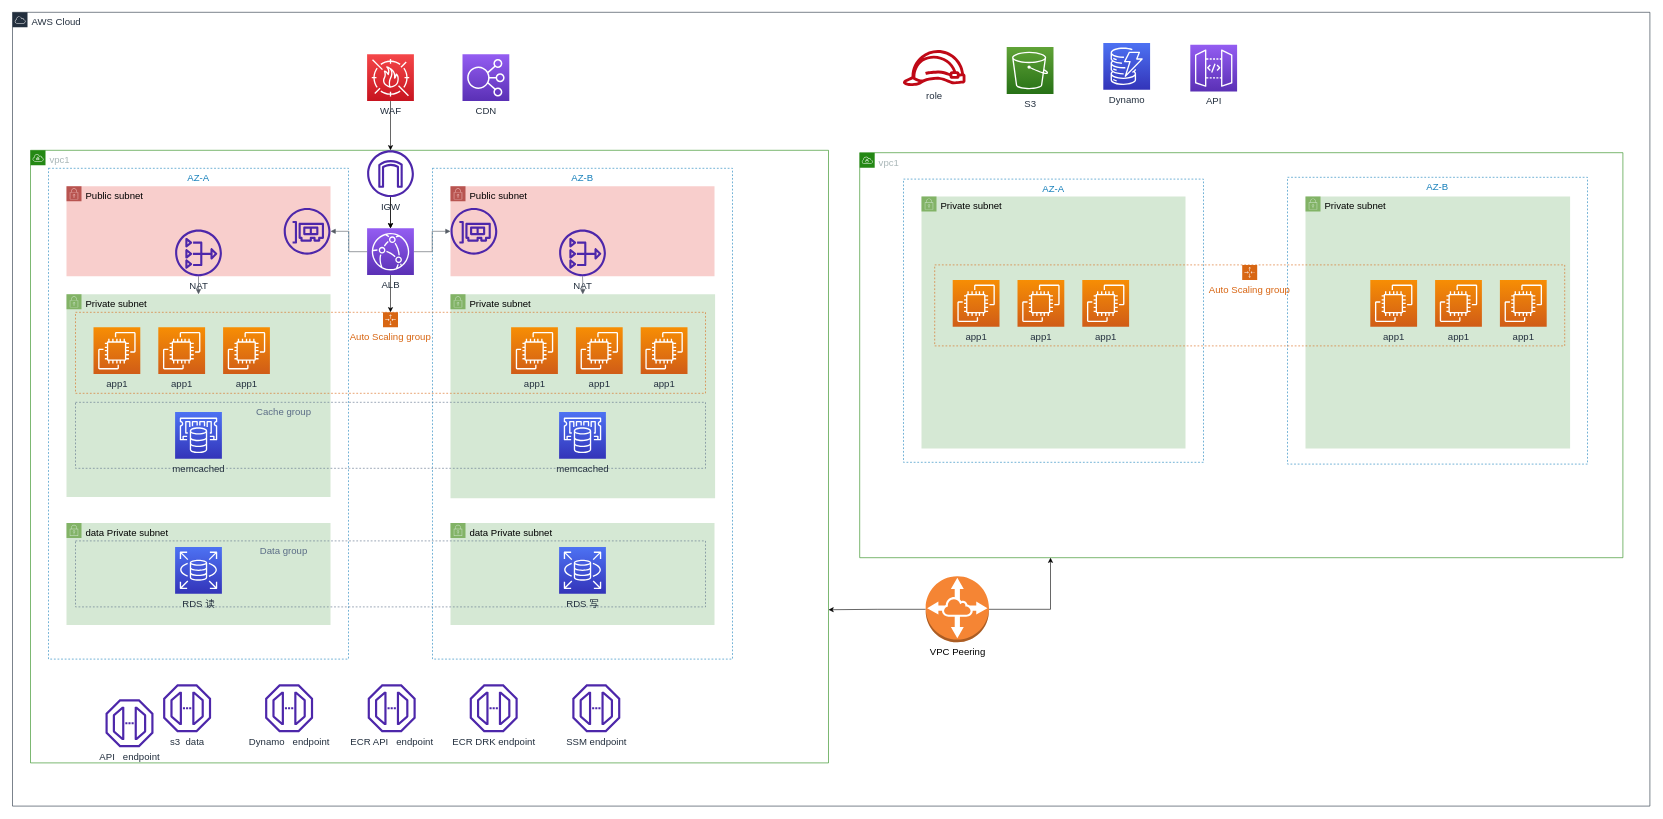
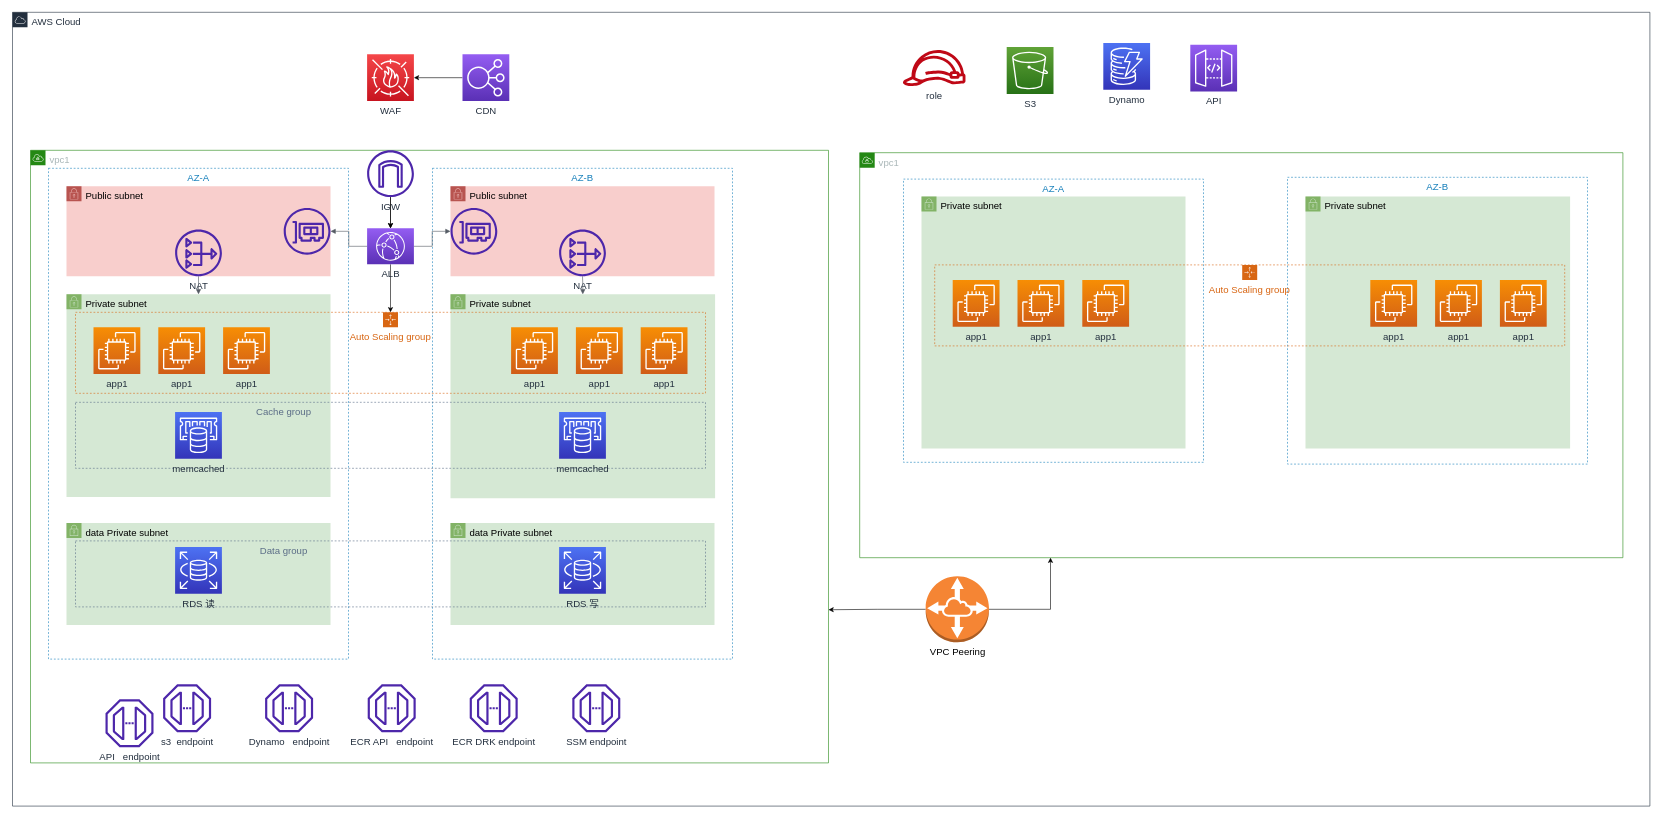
+ <mxCell id="44" style="edgeStyle=orthogonalEdgeStyle;rounded=0;orthogonalLoop=1;jettySize=auto;html=1;exitX=0;exitY=0.5;exitDx=0;exitDy=0;exitPerimeter=0;fontSize=16;" parent="2" source="45" target="43" edge="1"><mxGeometry relative="1" as="geometry" /></mxCell>
- <mxCell id="42" style="edgeStyle=orthogonalEdgeStyle;rounded=0;orthogonalLoop=1;jettySize=auto;html=1;exitX=0.5;exitY=1;exitDx=0;exitDy=0;exitPerimeter=0;fontSize=16;" parent="2" source="43" target="8" edge="1"><mxGeometry relative="1" as="geometry" /></mxCell>
- <mxCell id="16" value="ALB" style="sketch=0;points=[[0,0,0],[0.25,0,0],[0.5,0,0],[0.75,0,0],[1,0,0],[0,1,0],[0.25,1,0],[0.5,1,0],[0.75,1,0],[1,1,0],[0,0.25,0],[0,0.5,0],[0,0.75,0],[1,0.25,0],[1,0.5,0],[1,0.75,0]];outlineConnect=0;fontColor=#232F3E;gradientColor=#945DF2;gradientDirection=north;fillColor=#5A30B5;strokeColor=#ffffff;dashed=0;verticalLabelPosition=bottom;verticalAlign=top;align=center;html=1;fontSize=16;fontStyle=0;aspect=fixed;shape=mxgraph.aws4.resourceIcon;resIcon=mxgraph.aws4.cloudfront;" parent="3" vertex="1"><mxGeometry x="561" y="130" width="78" height="78" as="geometry" /></mxCell>
+ <mxCell id="16" value="ALB" style="sketch=0;points=[[0,0,0],[0.25,0,0],[0.5,0,0],[0.75,0,0],[1,0,0],[0,1,0],[0.25,1,0],[0.5,1,0],[0.75,1,0],[1,1,0],[0,0.25,0],[0,0.5,0],[0,0.75,0],[1,0.25,0],[1,0.5,0],[1,0.75,0]];outlineConnect=0;fontColor=#232F3E;gradientColor=#945DF2;gradientDirection=north;fillColor=#5A30B5;strokeColor=#ffffff;dashed=0;verticalLabelPosition=bottom;verticalAlign=top;align=center;html=1;fontSize=16;fontStyle=0;aspect=fixed;shape=mxgraph.aws4.resourceIcon;resIcon=mxgraph.aws4.cloudfront;" parent="3" vertex="1"><mxGeometry x="561" y="130" width="78" height="60" as="geometry" /></mxCell>
- <mxCell id="65" value="s3&amp;nbsp; data" style="sketch=0;outlineConnect=0;fontColor=#232F3E;gradientColor=none;fillColor=#4D27AA;strokeColor=none;dashed=0;verticalLabelPosition=bottom;verticalAlign=top;align=center;html=1;fontSize=16;fontStyle=0;aspect=fixed;pointerEvents=1;shape=mxgraph.aws4.endpoint;" vertex="1" parent="1"><mxGeometry x="271" y="1140" width="80" height="80" as="geometry" /></mxCell>
+ <mxCell id="65" value="s3&amp;nbsp; endpoint" style="sketch=0;outlineConnect=0;fontColor=#232F3E;gradientColor=none;fillColor=#4D27AA;strokeColor=none;dashed=0;verticalLabelPosition=bottom;verticalAlign=top;align=center;html=1;fontSize=16;fontStyle=0;aspect=fixed;pointerEvents=1;shape=mxgraph.aws4.endpoint;" vertex="1" parent="1"><mxGeometry x="271" y="1140" width="80" height="80" as="geometry" /></mxCell>
